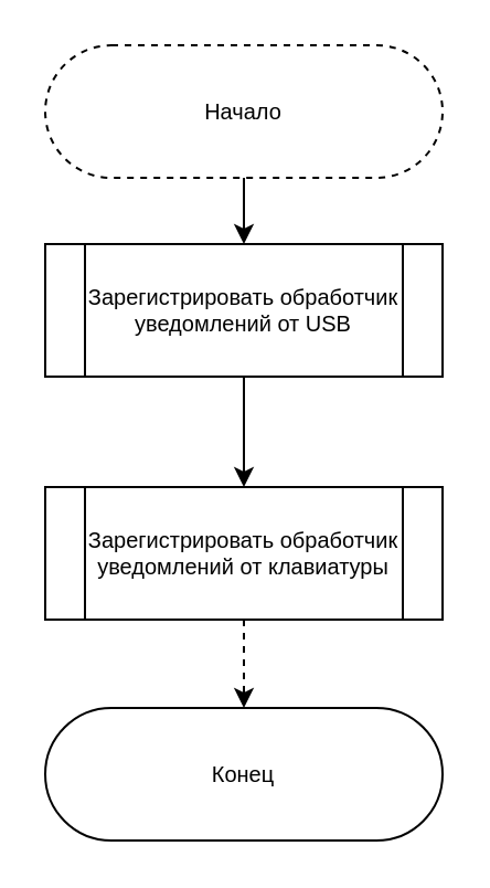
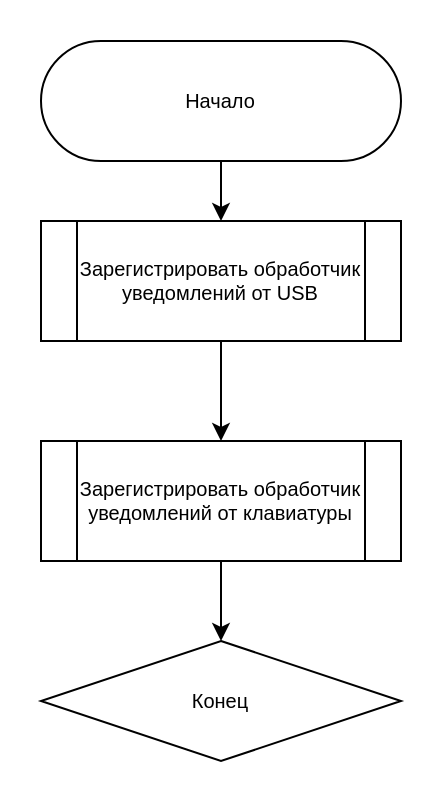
- <mxCell id="3" value="Начало" style="rounded=1;whiteSpace=wrap;html=1;arcSize=50;fontSize=10;dashed=1;" vertex="1" parent="1"><mxGeometry x="20" y="20" width="180" height="60" as="geometry" /></mxCell>
+ <mxCell id="3" value="Начало" style="rounded=1;whiteSpace=wrap;html=1;arcSize=50;fontSize=10;" vertex="1" parent="1"><mxGeometry x="20" y="20" width="180" height="60" as="geometry" /></mxCell>
- <mxCell id="7" style="edgeStyle=orthogonalEdgeStyle;rounded=0;orthogonalLoop=1;jettySize=auto;html=1;entryX=0.5;entryY=0;entryDx=0;entryDy=0;fontSize=10;endArrow=classic;endFill=1;dashed=1;" edge="1" parent="1" source="8" target="4"><mxGeometry relative="1" as="geometry" /></mxCell>
+ <mxCell id="7" style="edgeStyle=orthogonalEdgeStyle;rounded=0;orthogonalLoop=1;jettySize=auto;html=1;entryX=0.5;entryY=0;entryDx=0;entryDy=0;fontSize=10;endArrow=classic;endFill=1;" edge="1" parent="1" source="8" target="4"><mxGeometry relative="1" as="geometry" /></mxCell>
- <mxCell id="4" value="Конец" style="rounded=1;whiteSpace=wrap;html=1;arcSize=50;fontSize=10;" vertex="1" parent="1"><mxGeometry x="20" y="320" width="180" height="60" as="geometry" /></mxCell>
+ <mxCell id="4" value="Конец" style="rhombus;whiteSpace=wrap;html=1;arcSize=50;fontSize=10;" vertex="1" parent="1"><mxGeometry x="20" y="320" width="180" height="60" as="geometry" /></mxCell>
